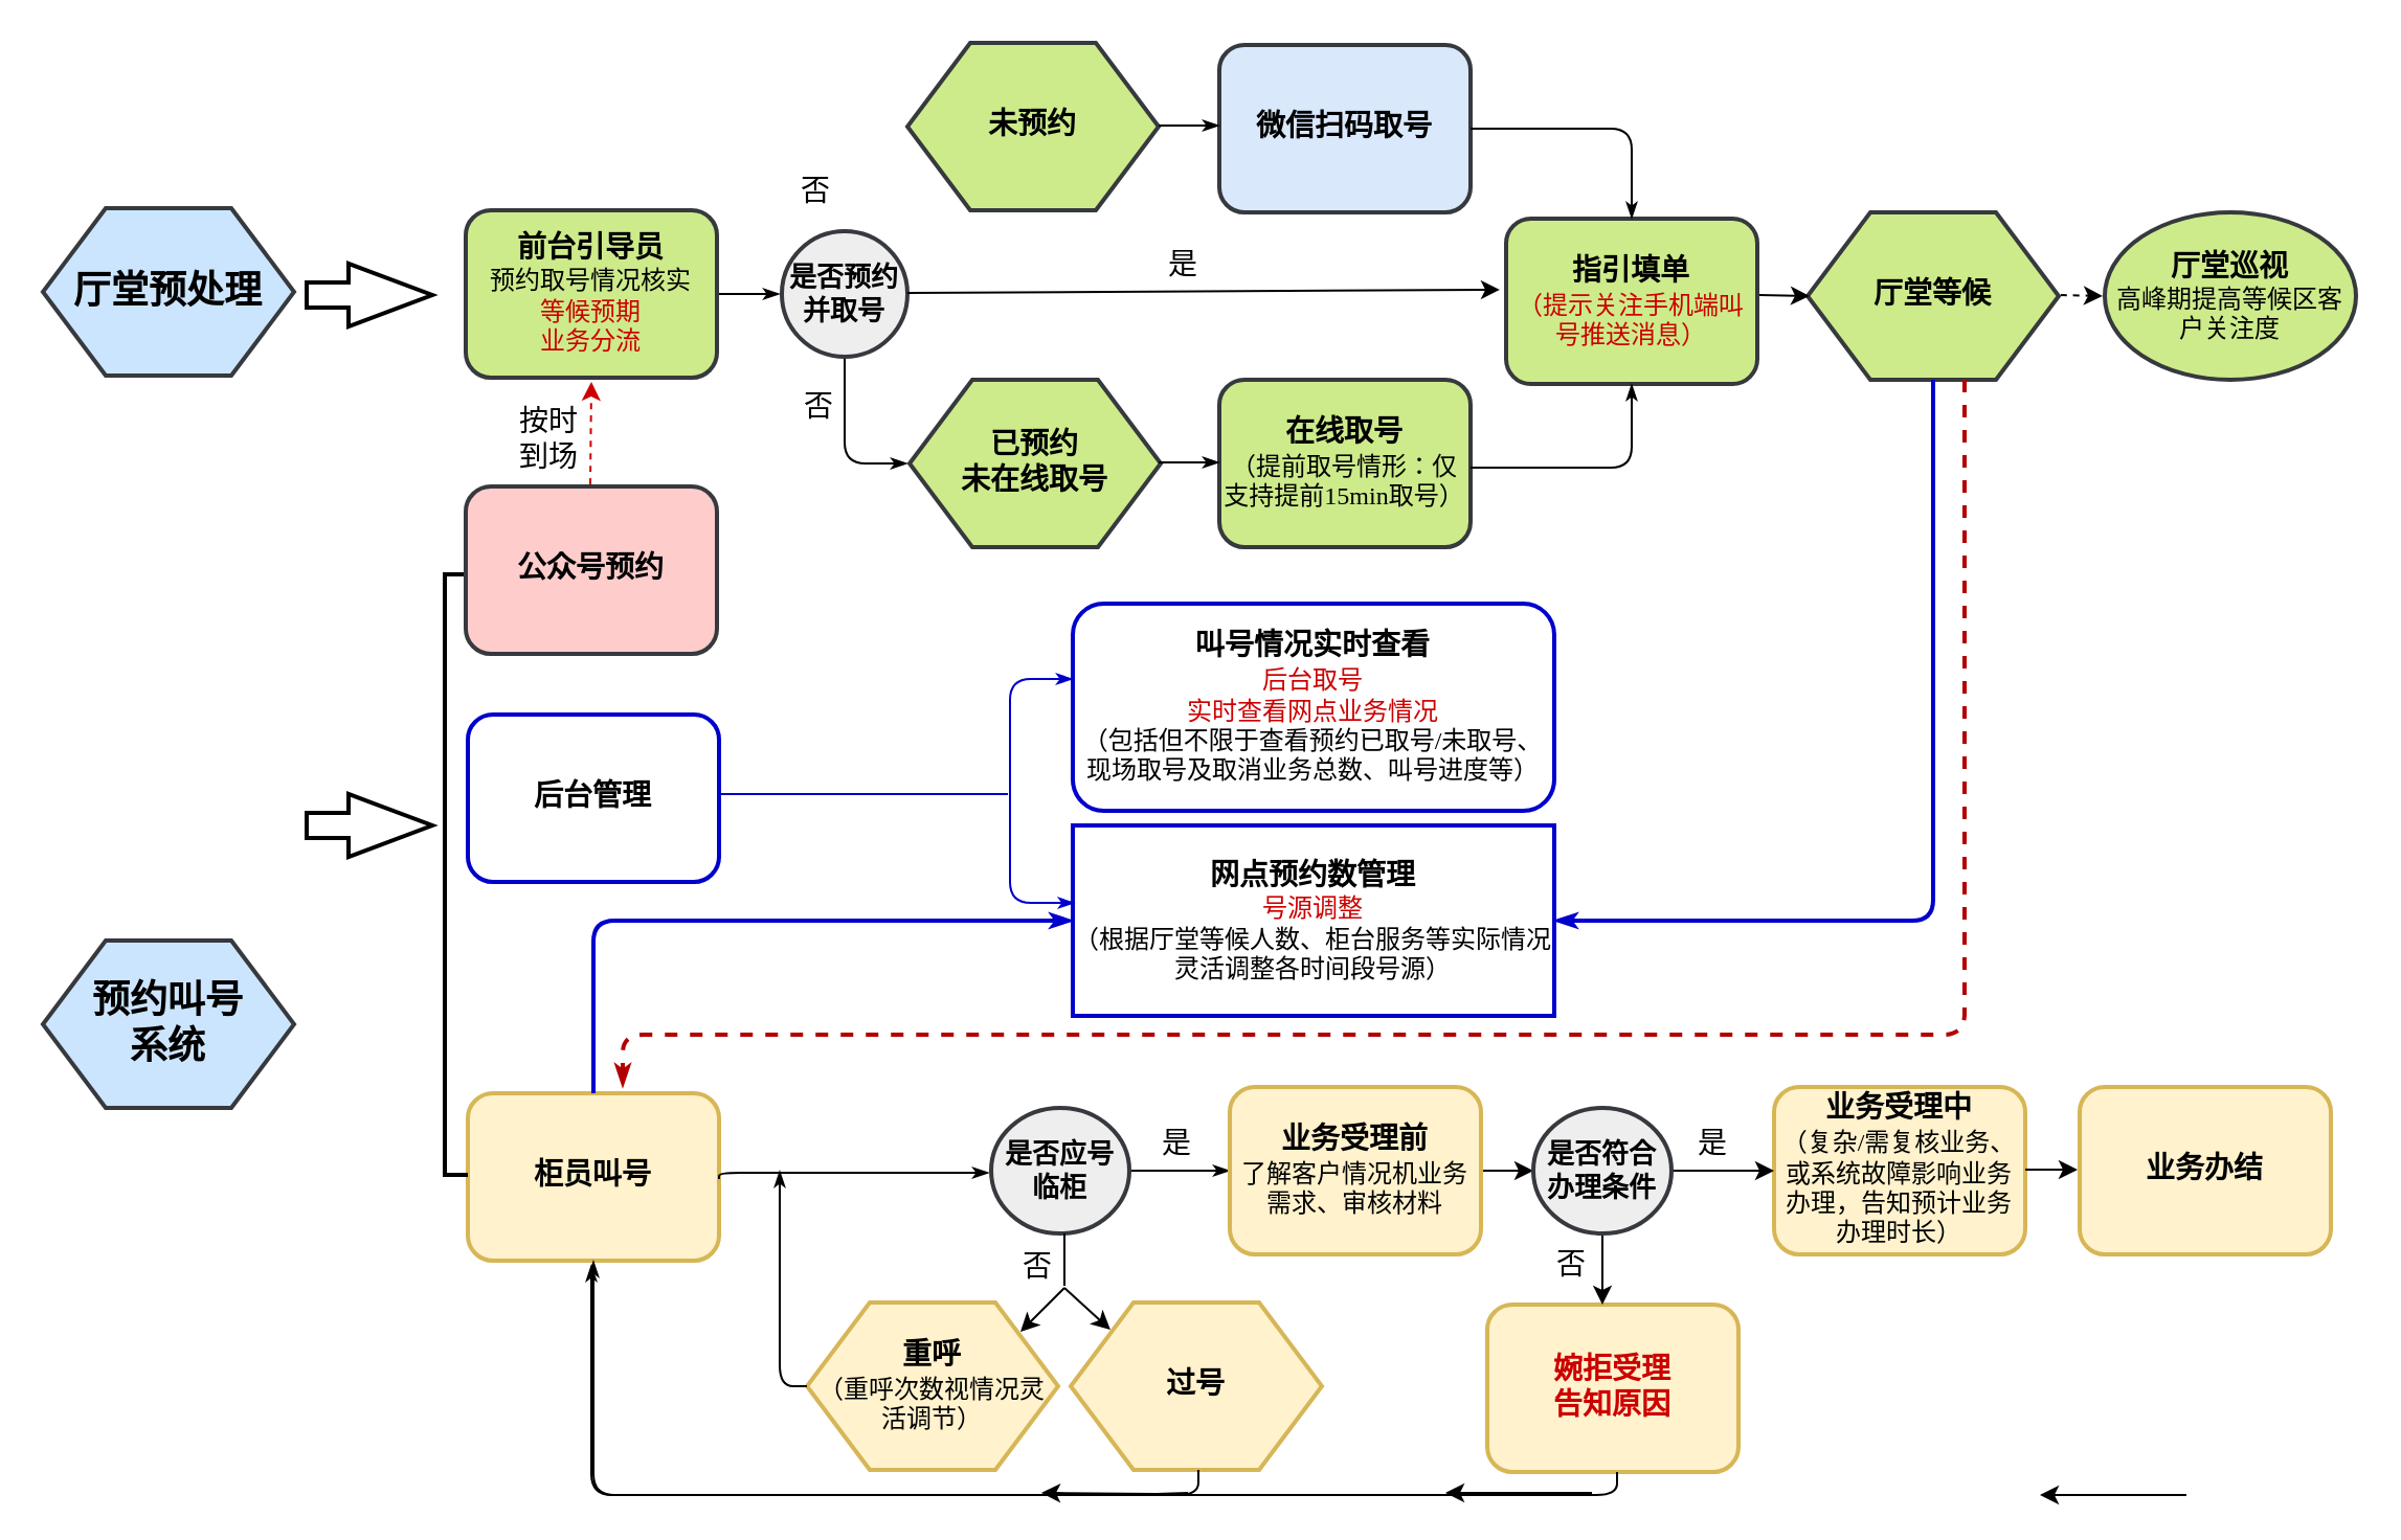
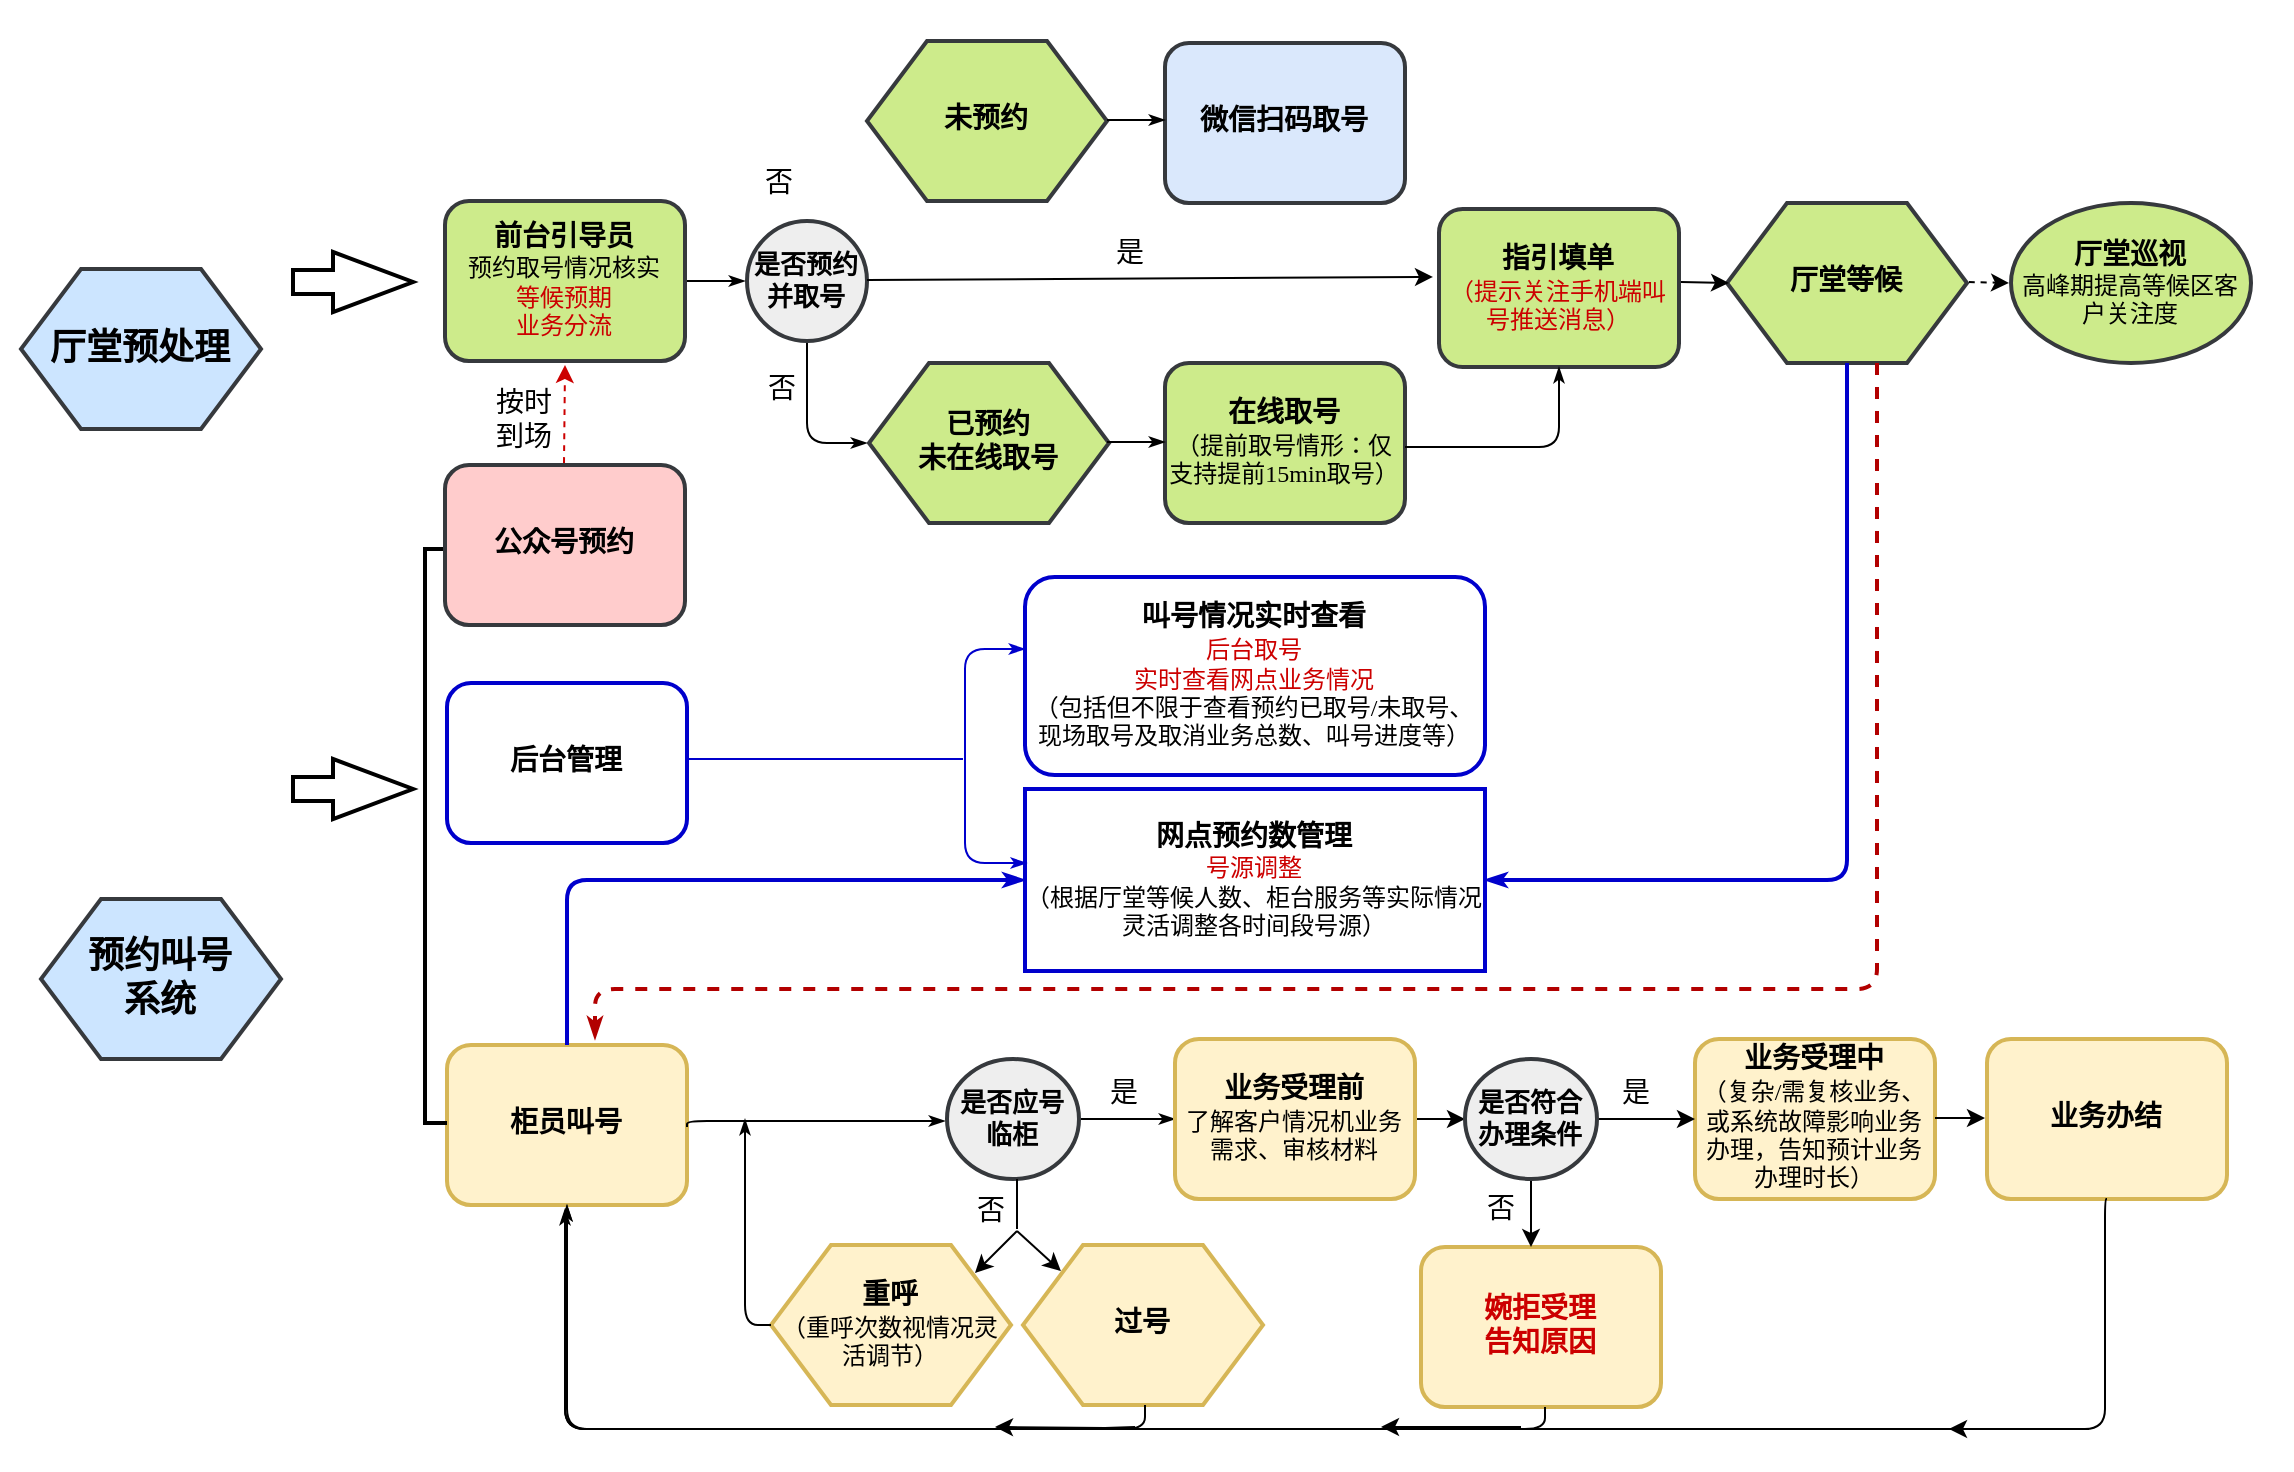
- <mxCell id="48" style="edgeStyle=orthogonalEdgeStyle;rounded=1;html=1;labelBackgroundColor=none;startArrow=none;startFill=0;startSize=5;endArrow=classicThin;endFill=1;endSize=5;jettySize=auto;orthogonalLoop=1;strokeWidth=1;fontFamily=Verdana;fontSize=8;exitX=1;exitY=0.5;exitDx=0;exitDy=0;entryX=0.5;entryY=0;entryDx=0;entryDy=0;" parent="1" source="10" target="14" edge="1"><mxGeometry relative="1" as="geometry"><mxPoint x="732" y="50" as="sourcePoint" /><mxPoint x="762" y="-10" as="targetPoint" /><Array as="points"><mxPoint x="779" y="61" /></Array></mxGeometry></mxCell>
- <mxCell id="2" value="&lt;font style=&quot;font-size: 18px;&quot;&gt;&lt;b&gt;厅堂预处理&lt;/b&gt;&lt;/font&gt;" style="shape=hexagon;perimeter=hexagonPerimeter;whiteSpace=wrap;html=1;rounded=0;shadow=0;labelBackgroundColor=none;strokeWidth=2;fontFamily=Verdana;fontSize=12;align=center;fillColor=#cce5ff;strokeColor=#36393d;" parent="1" vertex="1"><mxGeometry x="20" y="99" width="120" height="80" as="geometry" /></mxCell>
+ <mxCell id="2" value="&lt;font style=&quot;font-size: 18px;&quot;&gt;&lt;b&gt;厅堂预处理&lt;/b&gt;&lt;/font&gt;" style="shape=hexagon;perimeter=hexagonPerimeter;whiteSpace=wrap;html=1;rounded=0;shadow=0;labelBackgroundColor=none;strokeWidth=2;fontFamily=Verdana;fontSize=12;align=center;fillColor=#cce5ff;strokeColor=#36393d;" parent="1" vertex="1"><mxGeometry x="10" y="134" width="120" height="80" as="geometry" /></mxCell>
+ <mxCell id="40" style="edgeStyle=orthogonalEdgeStyle;rounded=1;html=1;labelBackgroundColor=none;startArrow=none;startFill=0;startSize=5;endArrow=classicThin;endFill=1;endSize=5;jettySize=auto;orthogonalLoop=1;strokeWidth=1;fontFamily=Verdana;fontSize=8;strokeColor=#000000;entryX=0.5;entryY=1;entryDx=0;entryDy=0;exitX=0.5;exitY=1;exitDx=0;exitDy=0;" parent="1" source="32" edge="1" target="12"><mxGeometry relative="1" as="geometry"><Array as="points"><mxPoint x="1052" y="599" /><mxPoint x="1052" y="714" /><mxPoint x="282" y="714" /><mxPoint x="282" y="624" /><mxPoint x="283" y="624" /></Array><mxPoint x="1059" y="604" as="sourcePoint" /><mxPoint x="272" y="624" as="targetPoint" /></mxGeometry></mxCell>
